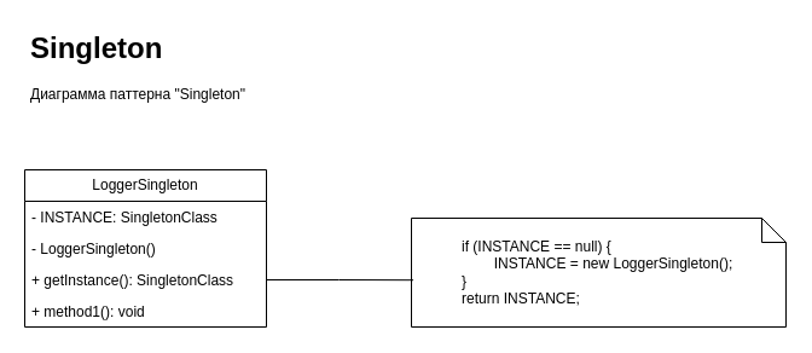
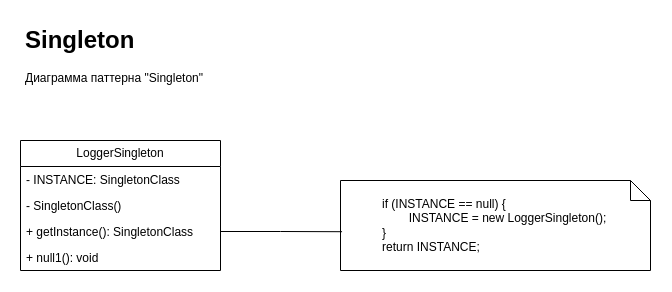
- <mxCell id="5" value="- LoggerSingleton()" style="text;strokeColor=none;fillColor=none;align=left;verticalAlign=top;spacingLeft=4;spacingRight=4;overflow=hidden;rotatable=0;points=[[0,0.5],[1,0.5]];portConstraint=eastwest;whiteSpace=wrap;html=1;" vertex="1" parent="3"><mxGeometry y="52" width="200" height="26" as="geometry" /></mxCell>
+ <mxCell id="5" value="- SingletonClass()" style="text;strokeColor=none;fillColor=none;align=left;verticalAlign=top;spacingLeft=4;spacingRight=4;overflow=hidden;rotatable=0;points=[[0,0.5],[1,0.5]];portConstraint=eastwest;whiteSpace=wrap;html=1;" vertex="1" parent="3"><mxGeometry y="52" width="200" height="26" as="geometry" /></mxCell>
- <mxCell id="7" value="+ method1(): void" style="text;strokeColor=none;fillColor=none;align=left;verticalAlign=top;spacingLeft=4;spacingRight=4;overflow=hidden;rotatable=0;points=[[0,0.5],[1,0.5]];portConstraint=eastwest;whiteSpace=wrap;html=1;" vertex="1" parent="3"><mxGeometry y="104" width="200" height="26" as="geometry" /></mxCell>
+ <mxCell id="7" value="+ null1(): void" style="text;strokeColor=none;fillColor=none;align=left;verticalAlign=top;spacingLeft=4;spacingRight=4;overflow=hidden;rotatable=0;points=[[0,0.5],[1,0.5]];portConstraint=eastwest;whiteSpace=wrap;html=1;" vertex="1" parent="3"><mxGeometry y="104" width="200" height="26" as="geometry" /></mxCell>
